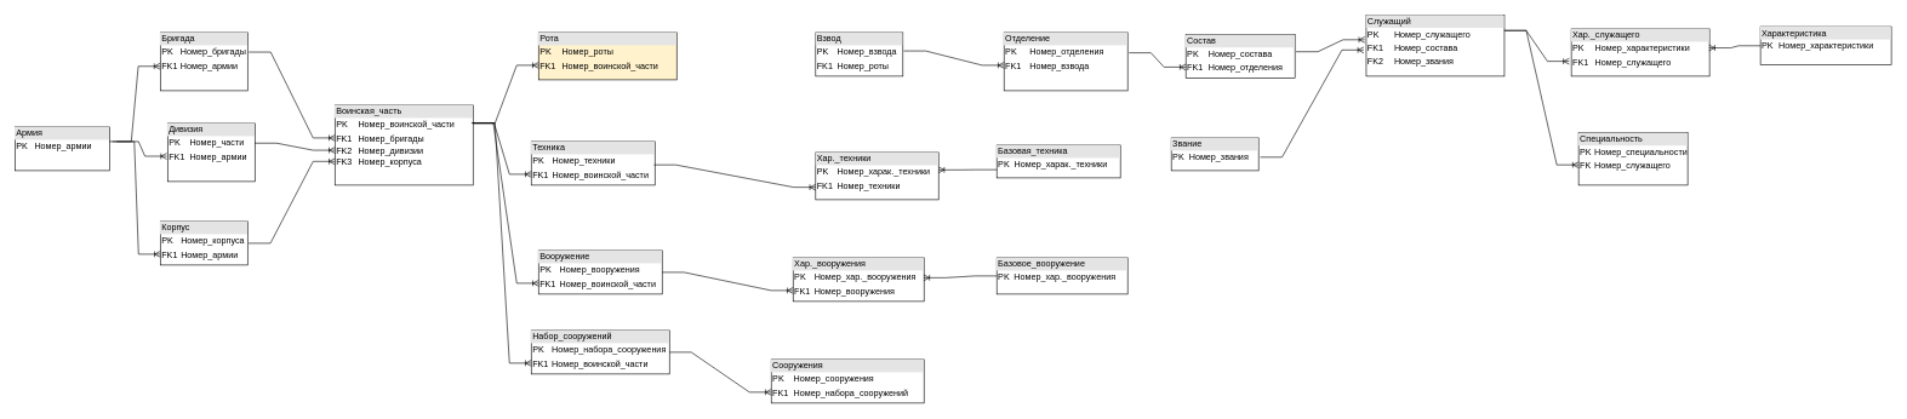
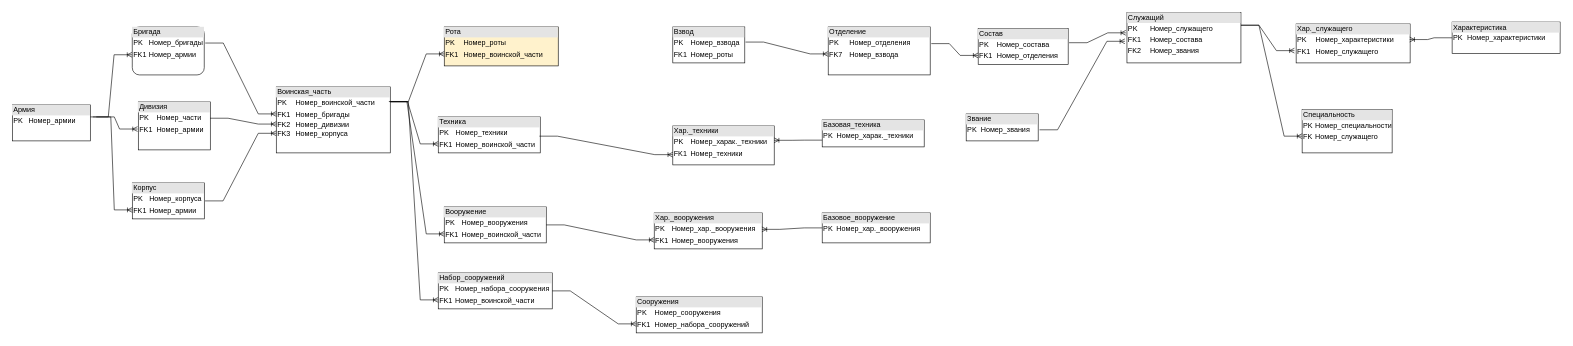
- <mxCell id="15" value="&lt;div style=&quot;box-sizing:border-box;width:100%;background:#e4e4e4;padding:2px;&quot;&gt;Отделение&lt;/div&gt;&lt;table style=&quot;width:100%;font-size:1em;&quot; cellpadding=&quot;2&quot; cellspacing=&quot;0&quot;&gt;&lt;tbody&gt;&lt;tr&gt;&lt;td&gt;PK&lt;/td&gt;&lt;td&gt;Номер_отделения&lt;/td&gt;&lt;/tr&gt;&lt;tr&gt;&lt;td&gt;FK1&lt;/td&gt;&lt;td&gt;Номер_взвода&lt;/td&gt;&lt;/tr&gt;&lt;tr&gt;&lt;td&gt;&lt;/td&gt;&lt;td&gt;&lt;br&gt;&lt;/td&gt;&lt;/tr&gt;&lt;/tbody&gt;&lt;/table&gt;" style="verticalAlign=top;align=left;overflow=fill;html=1;whiteSpace=wrap;" parent="1" vertex="1"><mxGeometry x="1380" y="44" width="170" height="80" as="geometry" /></mxCell>
+ <mxCell id="15" value="&lt;div style=&quot;box-sizing:border-box;width:100%;background:#e4e4e4;padding:2px;&quot;&gt;Отделение&lt;/div&gt;&lt;table style=&quot;width:100%;font-size:1em;&quot; cellpadding=&quot;2&quot; cellspacing=&quot;0&quot;&gt;&lt;tbody&gt;&lt;tr&gt;&lt;td&gt;PK&lt;/td&gt;&lt;td&gt;Номер_отделения&lt;/td&gt;&lt;/tr&gt;&lt;tr&gt;&lt;td&gt;FK7&lt;/td&gt;&lt;td&gt;Номер_взвода&lt;/td&gt;&lt;/tr&gt;&lt;tr&gt;&lt;td&gt;&lt;/td&gt;&lt;td&gt;&lt;br&gt;&lt;/td&gt;&lt;/tr&gt;&lt;/tbody&gt;&lt;/table&gt;" style="verticalAlign=top;align=left;overflow=fill;html=1;whiteSpace=wrap;" parent="1" vertex="1"><mxGeometry x="1380" y="44" width="170" height="80" as="geometry" /></mxCell>
- <mxCell id="3" value="&lt;div style=&quot;box-sizing:border-box;width:100%;background:#e4e4e4;padding:2px;&quot;&gt;Бригада&lt;/div&gt;&lt;table style=&quot;width:100%;font-size:1em;&quot; cellpadding=&quot;2&quot; cellspacing=&quot;0&quot;&gt;&lt;tbody&gt;&lt;tr&gt;&lt;td&gt;PK&lt;/td&gt;&lt;td&gt;Номер_бригады&lt;/td&gt;&lt;/tr&gt;&lt;tr&gt;&lt;td&gt;FK1&lt;/td&gt;&lt;td&gt;Номер_армии&lt;/td&gt;&lt;/tr&gt;&lt;tr&gt;&lt;td&gt;&lt;/td&gt;&lt;td&gt;&lt;br&gt;&lt;/td&gt;&lt;/tr&gt;&lt;/tbody&gt;&lt;/table&gt;" style="verticalAlign=top;align=left;overflow=fill;html=1;whiteSpace=wrap;" parent="1" vertex="1"><mxGeometry x="220" y="44" width="120" height="80" as="geometry" /></mxCell>
+ <mxCell id="3" value="&lt;div style=&quot;box-sizing:border-box;width:100%;background:#e4e4e4;padding:2px;&quot;&gt;Бригада&lt;/div&gt;&lt;table style=&quot;width:100%;font-size:1em;&quot; cellpadding=&quot;2&quot; cellspacing=&quot;0&quot;&gt;&lt;tbody&gt;&lt;tr&gt;&lt;td&gt;PK&lt;/td&gt;&lt;td&gt;Номер_бригады&lt;/td&gt;&lt;/tr&gt;&lt;tr&gt;&lt;td&gt;FK1&lt;/td&gt;&lt;td&gt;Номер_армии&lt;/td&gt;&lt;/tr&gt;&lt;tr&gt;&lt;td&gt;&lt;/td&gt;&lt;td&gt;&lt;br&gt;&lt;/td&gt;&lt;/tr&gt;&lt;/tbody&gt;&lt;/table&gt;" style="verticalAlign=top;align=left;overflow=fill;html=1;whiteSpace=wrap;rounded=1;" parent="1" vertex="1"><mxGeometry x="220" y="44" width="120" height="80" as="geometry" /></mxCell>
